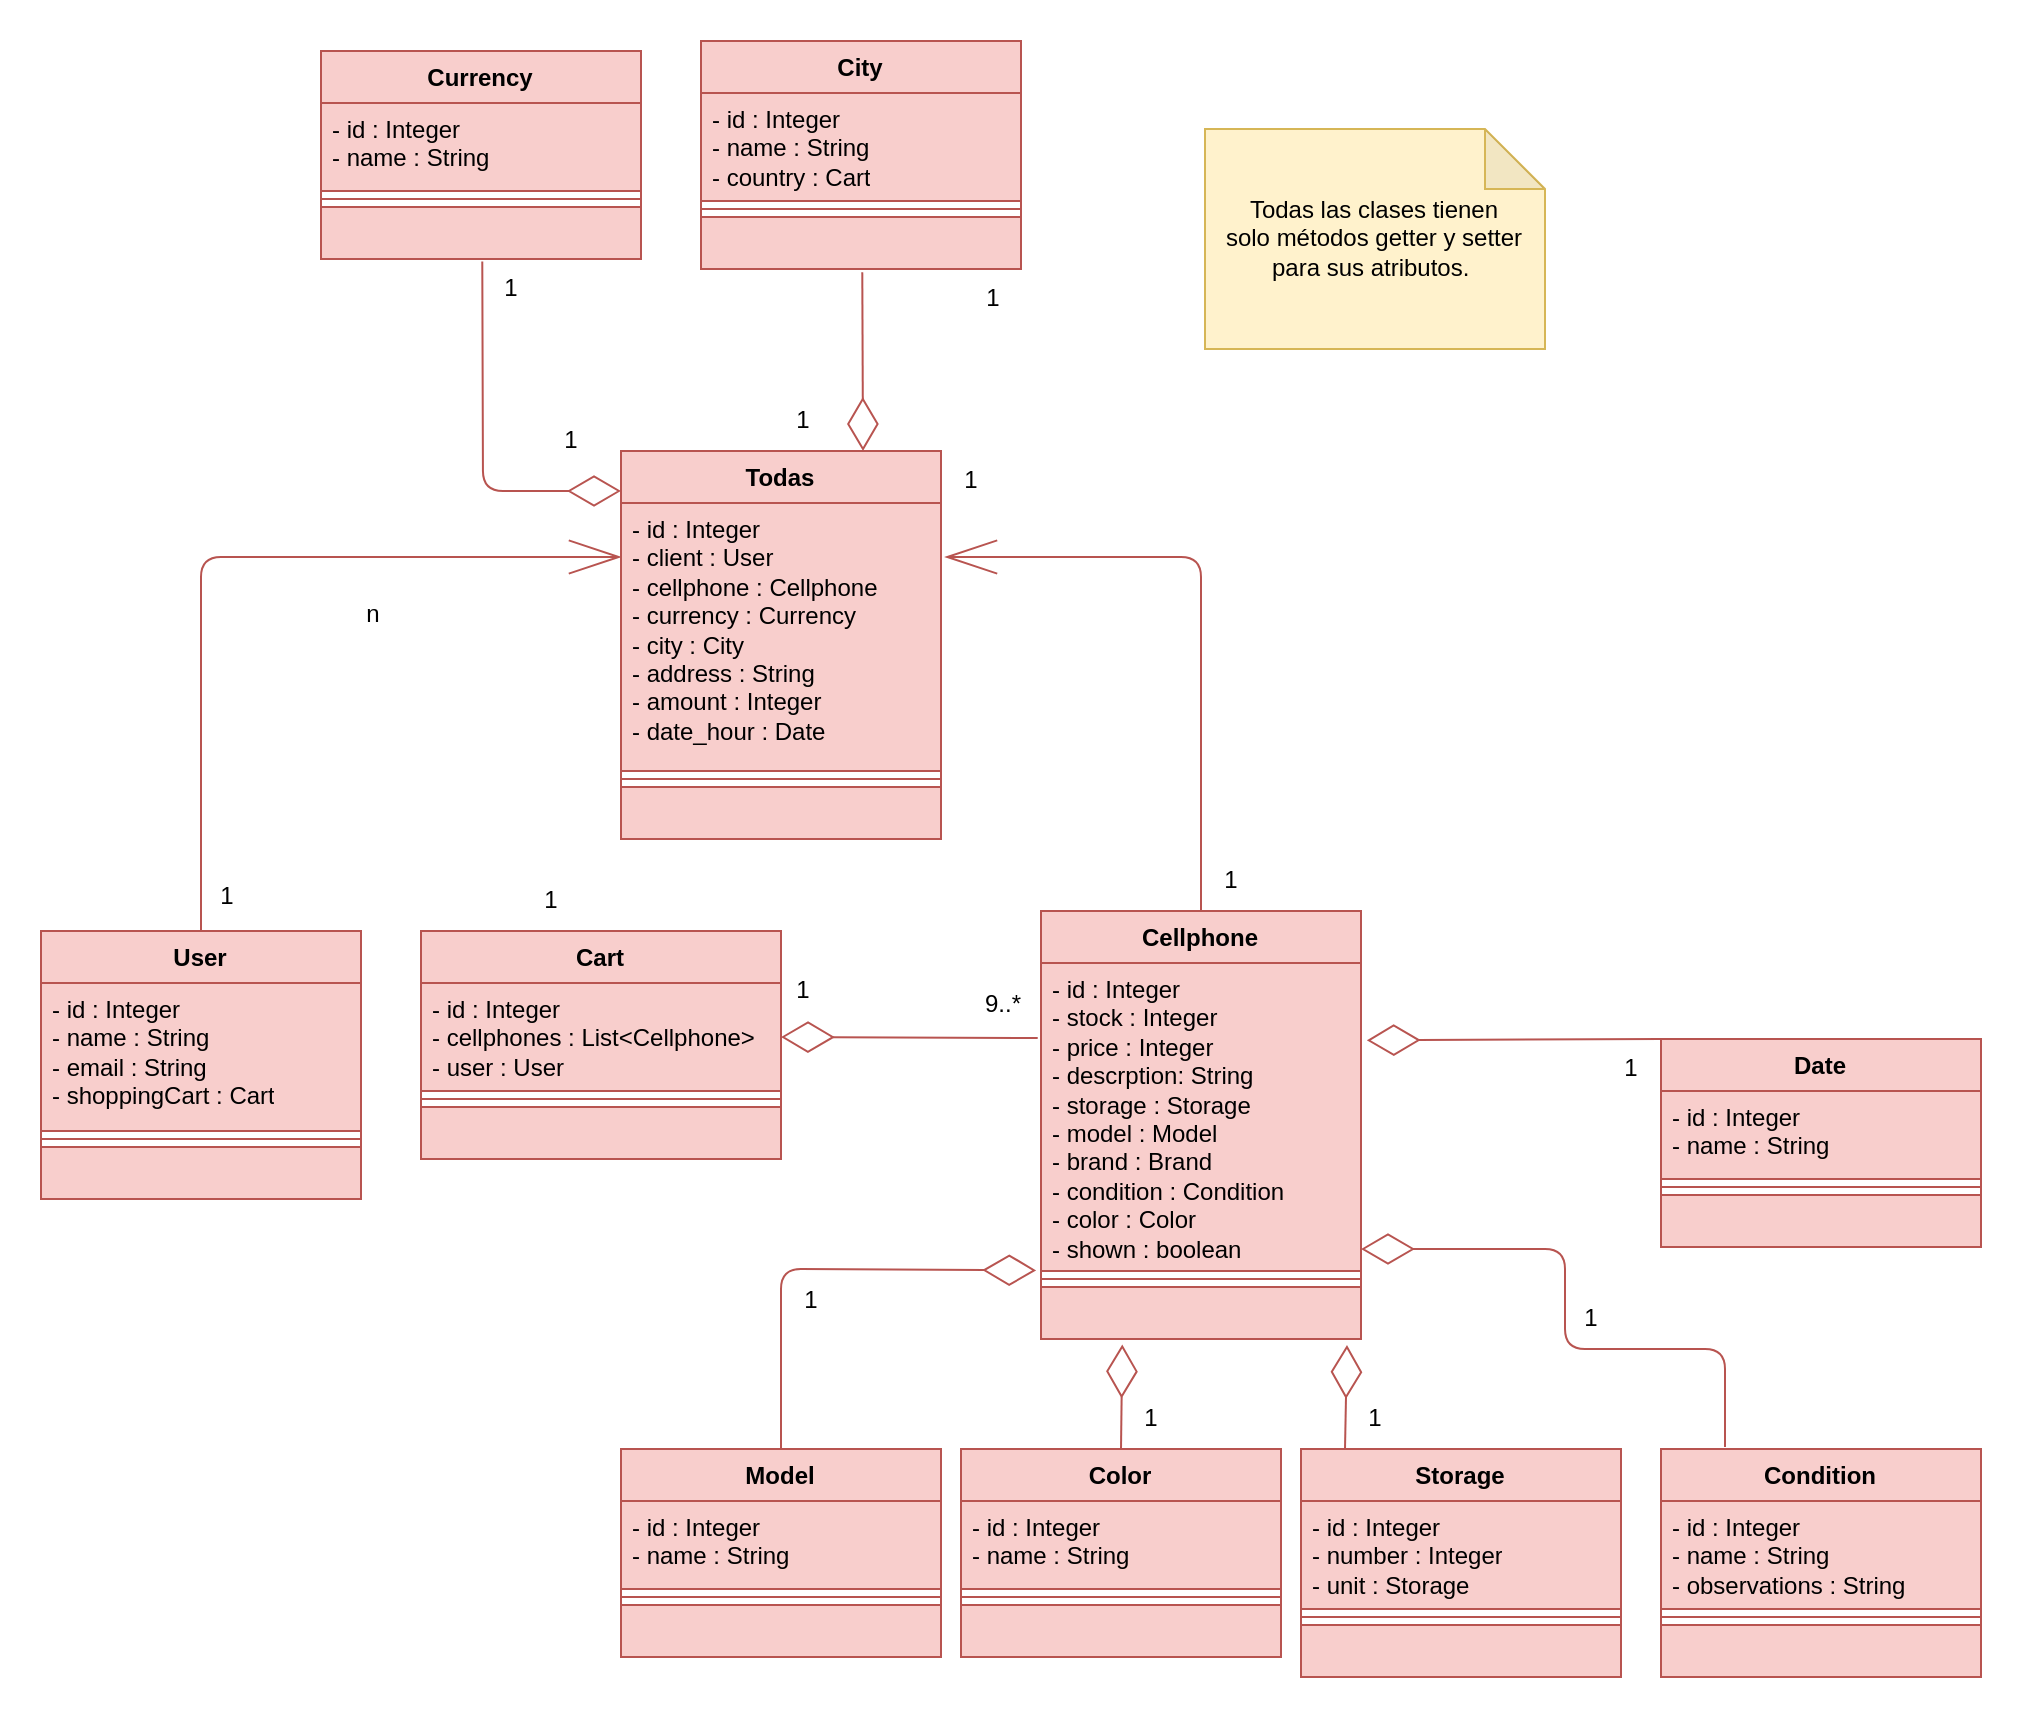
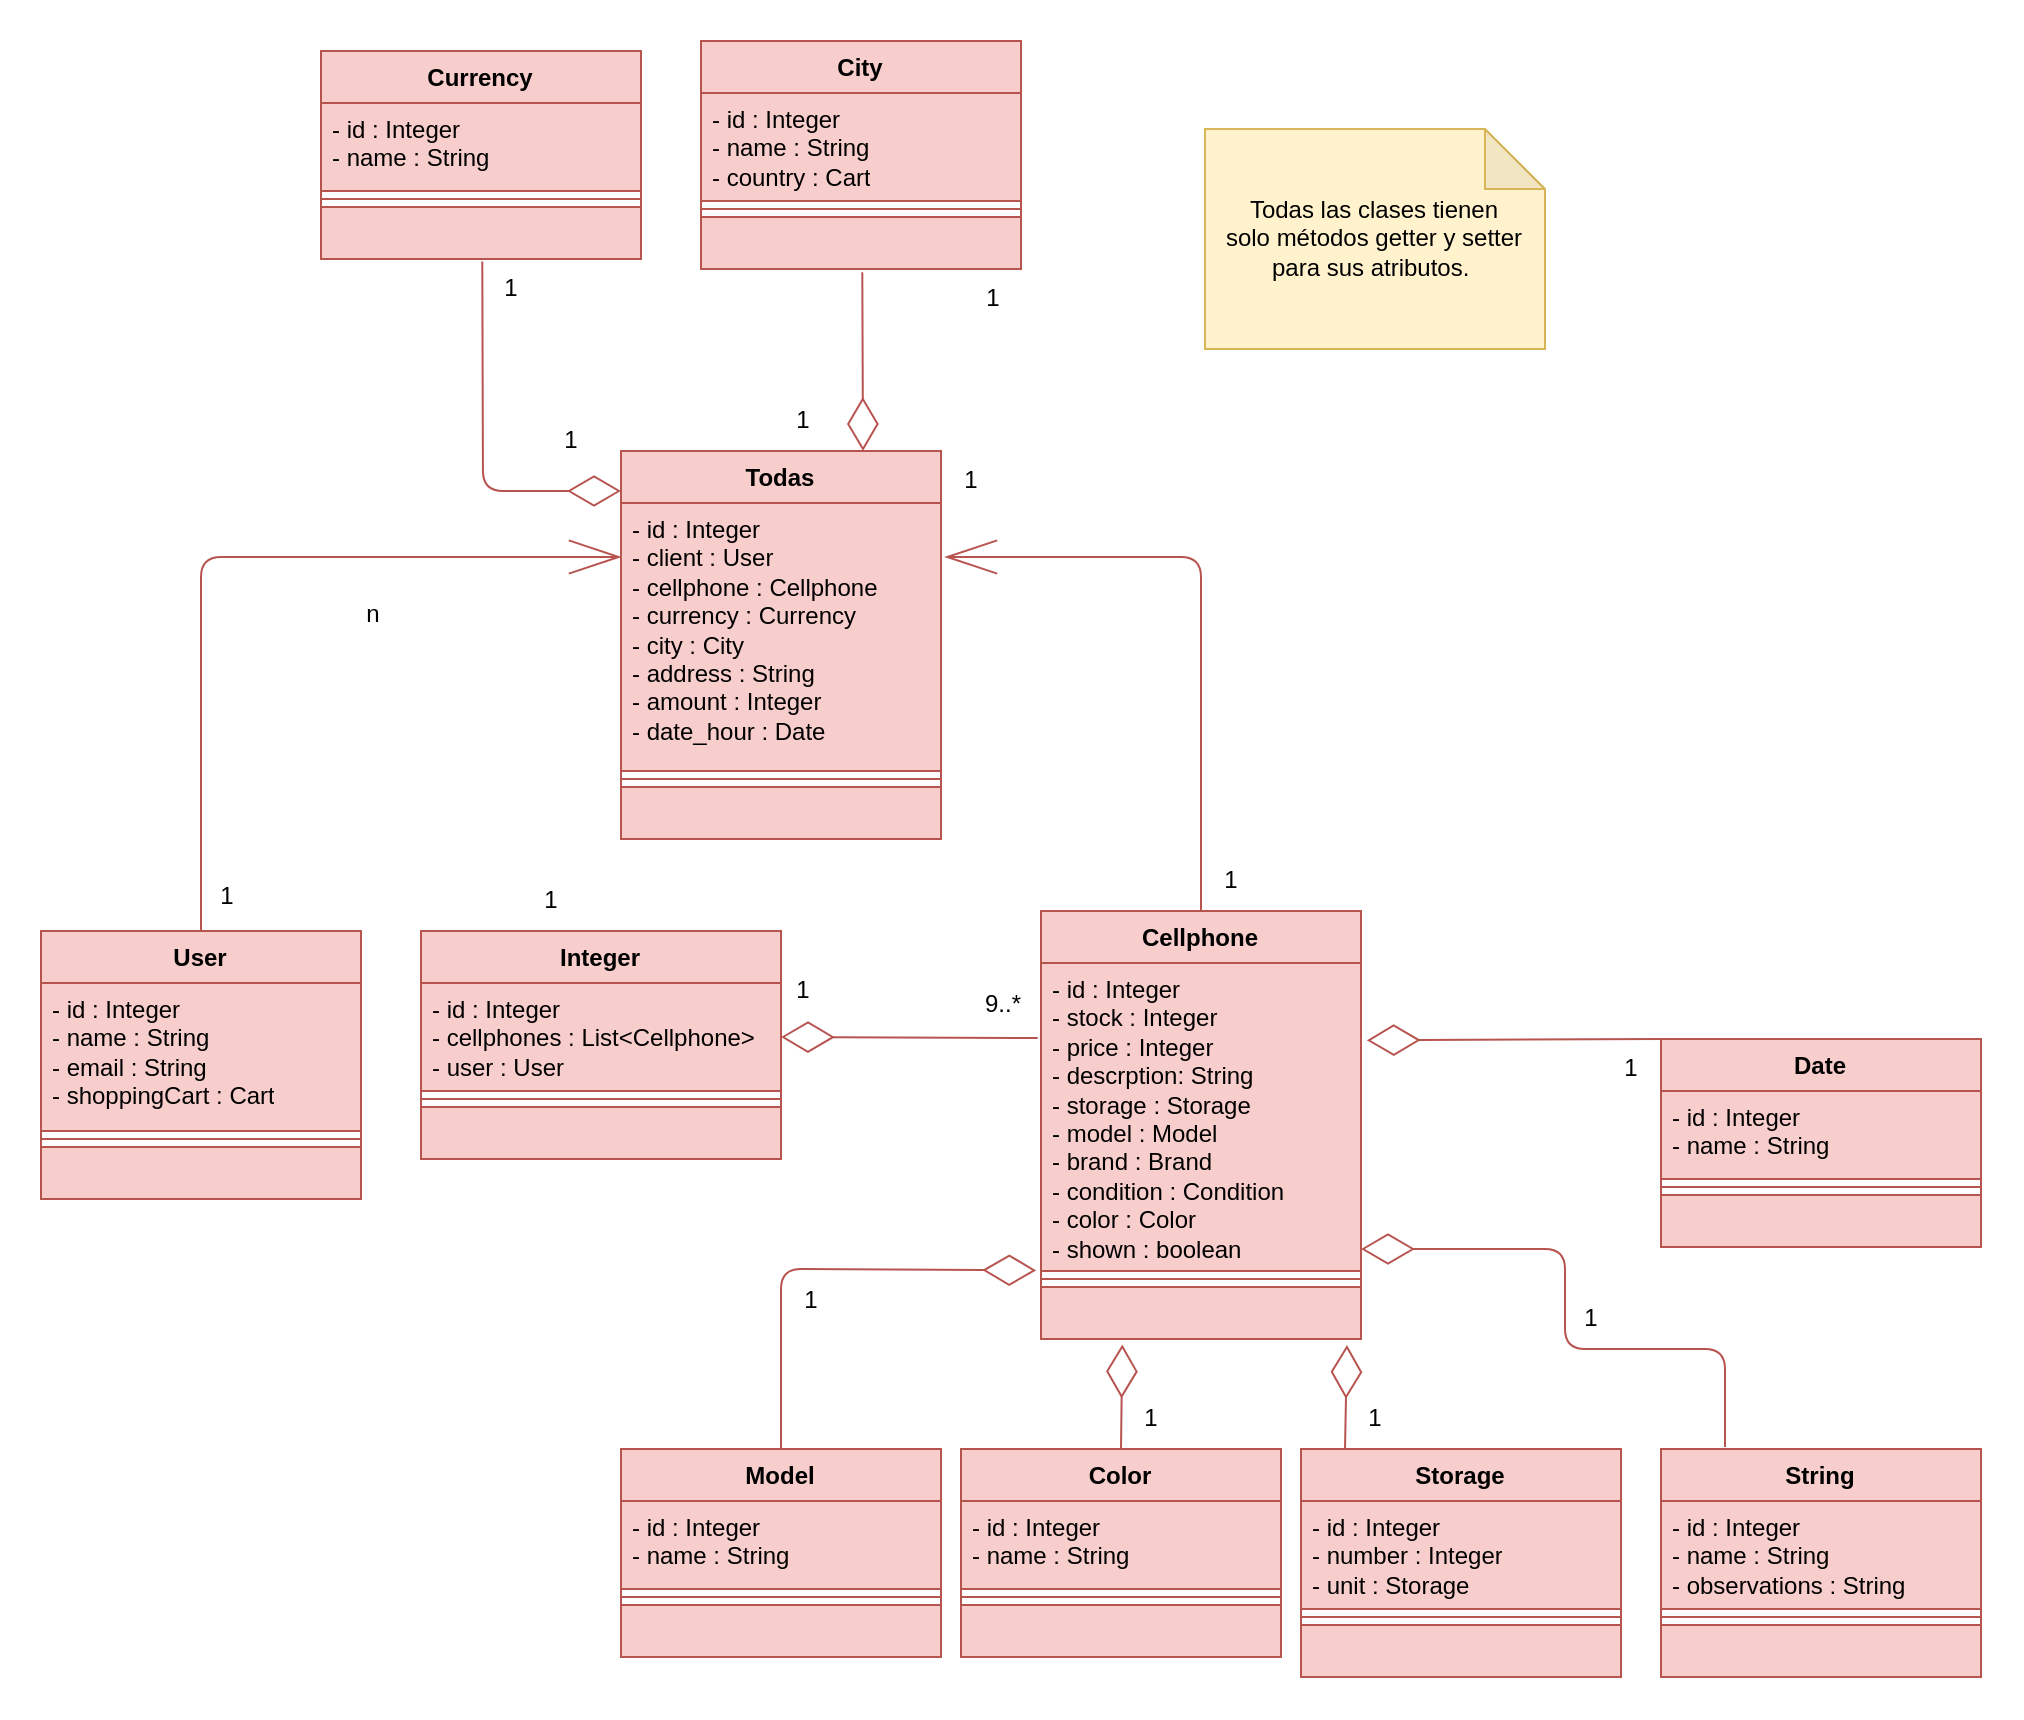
- <mxCell id="6" value="Cart" style="swimlane;fontStyle=1;align=center;verticalAlign=top;childLayout=stackLayout;horizontal=1;startSize=26;horizontalStack=0;resizeParent=1;resizeParentMax=0;resizeLast=0;collapsible=1;marginBottom=0;whiteSpace=wrap;html=1;fillColor=#f8cecc;strokeColor=#b85450;" parent="1" vertex="1"><mxGeometry x="210" y="465" width="180" height="114" as="geometry" /></mxCell>
+ <mxCell id="6" value="Integer" style="swimlane;fontStyle=1;align=center;verticalAlign=top;childLayout=stackLayout;horizontal=1;startSize=26;horizontalStack=0;resizeParent=1;resizeParentMax=0;resizeLast=0;collapsible=1;marginBottom=0;whiteSpace=wrap;html=1;fillColor=#f8cecc;strokeColor=#b85450;" parent="1" vertex="1"><mxGeometry x="210" y="465" width="180" height="114" as="geometry" /></mxCell>
- <mxCell id="38" value="Condition" style="swimlane;fontStyle=1;align=center;verticalAlign=top;childLayout=stackLayout;horizontal=1;startSize=26;horizontalStack=0;resizeParent=1;resizeParentMax=0;resizeLast=0;collapsible=1;marginBottom=0;whiteSpace=wrap;html=1;fillColor=#f8cecc;strokeColor=#b85450;" parent="1" vertex="1"><mxGeometry x="830" y="724" width="160" height="114" as="geometry" /></mxCell>
+ <mxCell id="38" value="String" style="swimlane;fontStyle=1;align=center;verticalAlign=top;childLayout=stackLayout;horizontal=1;startSize=26;horizontalStack=0;resizeParent=1;resizeParentMax=0;resizeLast=0;collapsible=1;marginBottom=0;whiteSpace=wrap;html=1;fillColor=#f8cecc;strokeColor=#b85450;" parent="1" vertex="1"><mxGeometry x="830" y="724" width="160" height="114" as="geometry" /></mxCell>
